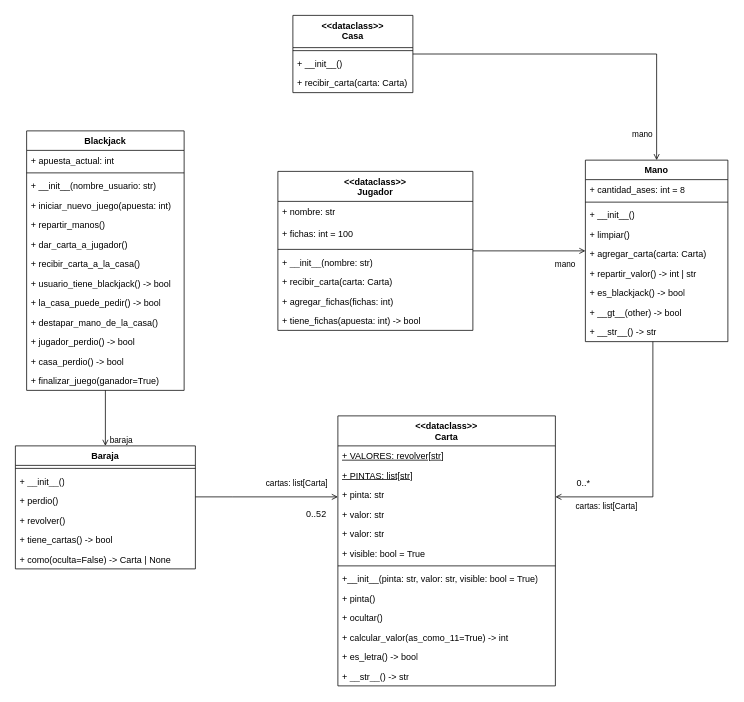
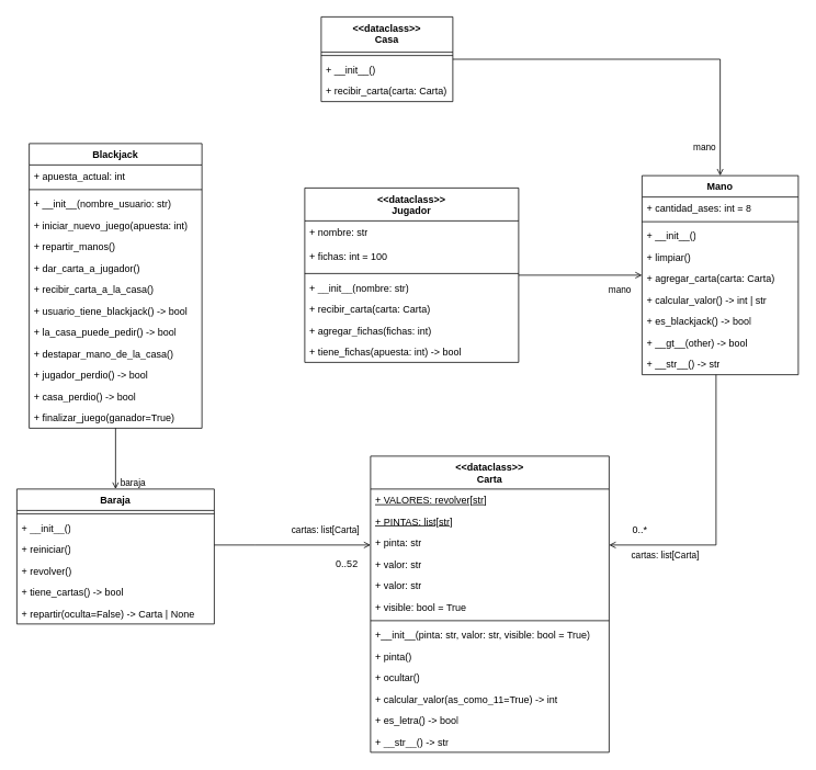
- <mxCell id="61" value="+ repartir_valor() -&amp;gt; int | str" style="text;strokeColor=none;fillColor=none;align=left;verticalAlign=top;spacingLeft=4;spacingRight=4;overflow=hidden;rotatable=0;points=[[0,0.5],[1,0.5]];portConstraint=eastwest;whiteSpace=wrap;html=1;" parent="55" vertex="1"><mxGeometry y="138" width="190" height="26" as="geometry" /></mxCell>
+ <mxCell id="61" value="+ calcular_valor() -&amp;gt; int | str" style="text;strokeColor=none;fillColor=none;align=left;verticalAlign=top;spacingLeft=4;spacingRight=4;overflow=hidden;rotatable=0;points=[[0,0.5],[1,0.5]];portConstraint=eastwest;whiteSpace=wrap;html=1;" parent="55" vertex="1"><mxGeometry y="138" width="190" height="26" as="geometry" /></mxCell>
- <mxCell id="24" value="+ perdio()" style="text;strokeColor=none;fillColor=none;align=left;verticalAlign=top;spacingLeft=4;spacingRight=4;overflow=hidden;rotatable=0;points=[[0,0.5],[1,0.5]];portConstraint=eastwest;whiteSpace=wrap;html=1;" parent="21" vertex="1"><mxGeometry y="60" width="240" height="26" as="geometry" /></mxCell>
+ <mxCell id="24" value="+ reiniciar()" style="text;strokeColor=none;fillColor=none;align=left;verticalAlign=top;spacingLeft=4;spacingRight=4;overflow=hidden;rotatable=0;points=[[0,0.5],[1,0.5]];portConstraint=eastwest;whiteSpace=wrap;html=1;" parent="21" vertex="1"><mxGeometry y="60" width="240" height="26" as="geometry" /></mxCell>
- <mxCell id="27" value="+ como(oculta=False) -&amp;gt; Carta | None" style="text;strokeColor=none;fillColor=none;align=left;verticalAlign=top;spacingLeft=4;spacingRight=4;overflow=hidden;rotatable=0;points=[[0,0.5],[1,0.5]];portConstraint=eastwest;whiteSpace=wrap;html=1;" parent="21" vertex="1"><mxGeometry y="138" width="240" height="26" as="geometry" /></mxCell>
+ <mxCell id="27" value="+ repartir(oculta=False) -&amp;gt; Carta | None" style="text;strokeColor=none;fillColor=none;align=left;verticalAlign=top;spacingLeft=4;spacingRight=4;overflow=hidden;rotatable=0;points=[[0,0.5],[1,0.5]];portConstraint=eastwest;whiteSpace=wrap;html=1;" parent="21" vertex="1"><mxGeometry y="138" width="240" height="26" as="geometry" /></mxCell>
